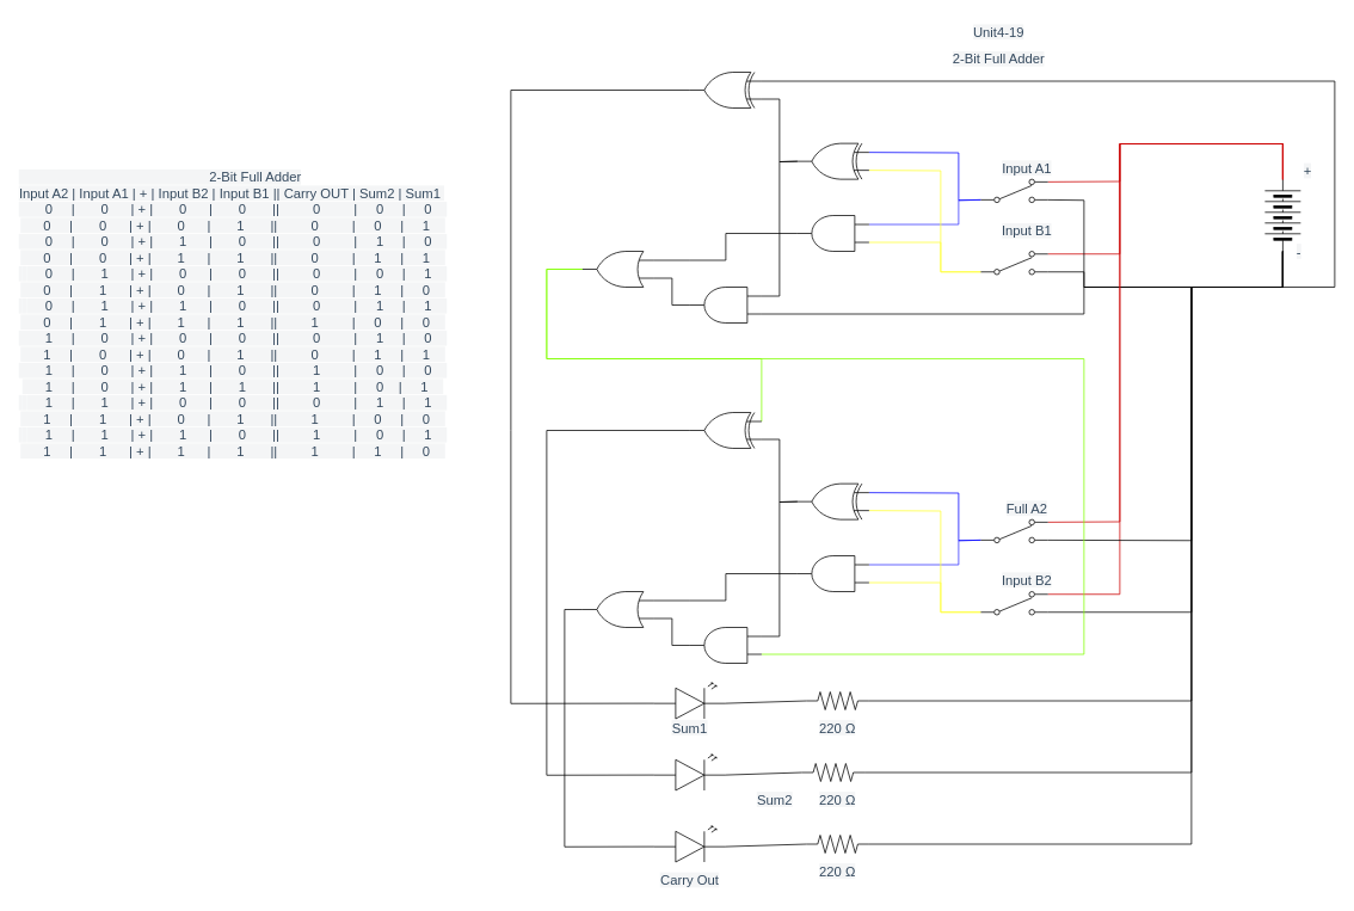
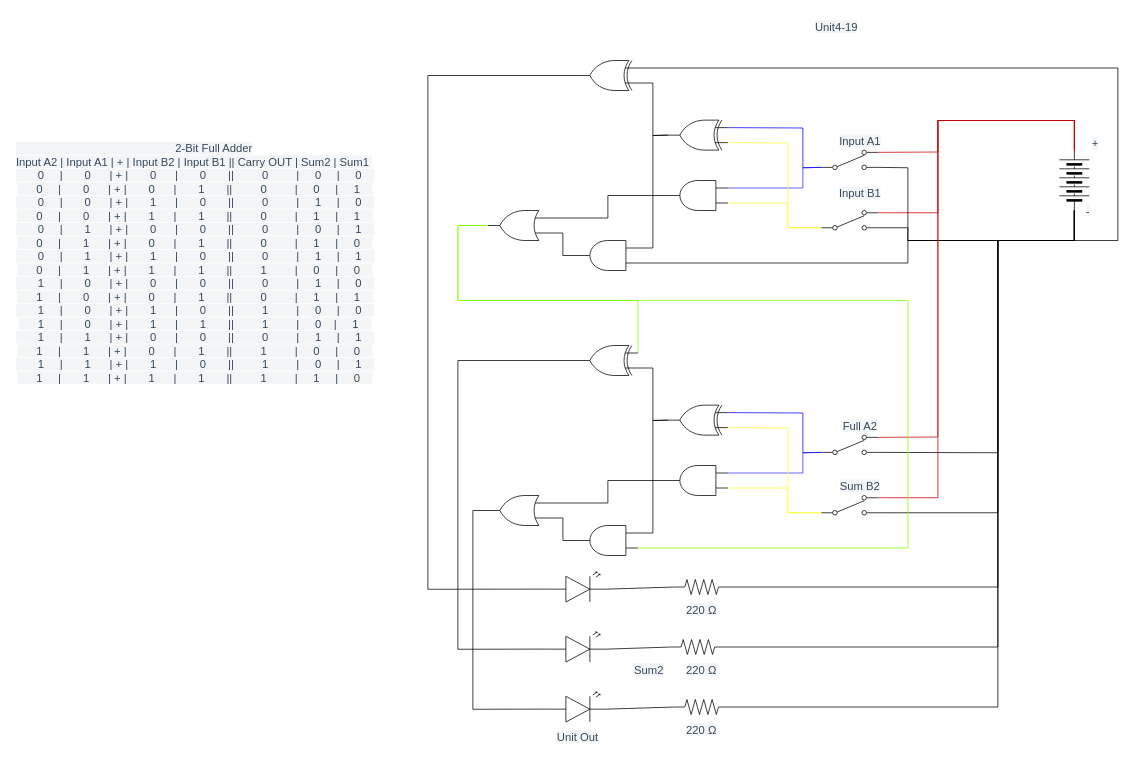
- <mxCell id="23" value="&lt;div style=&quot;text-align: left&quot;&gt;&lt;font color=&quot;#34495e&quot;&gt;&lt;span style=&quot;font-size: 15px ; background-color: rgb(244 , 245 , 246)&quot;&gt;2-Bit Full Adder&lt;/span&gt;&lt;/font&gt;&lt;/div&gt;" style="text;html=1;strokeColor=none;fillColor=none;align=center;verticalAlign=middle;whiteSpace=wrap;rounded=0;" parent="1" vertex="1"><mxGeometry x="1059.25" y="50" width="111.5" height="30" as="geometry" /></mxCell>
- <mxCell id="57" value="&lt;div style=&quot;text-align: left&quot;&gt;&lt;font color=&quot;#34495e&quot;&gt;&lt;span style=&quot;font-size: 15px ; background-color: rgb(244 , 245 , 246)&quot;&gt;Input B2&lt;/span&gt;&lt;/font&gt;&lt;/div&gt;" style="text;html=1;strokeColor=none;fillColor=none;align=center;verticalAlign=middle;whiteSpace=wrap;rounded=0;" vertex="1" parent="1"><mxGeometry x="1113.25" y="634" width="66.75" height="26" as="geometry" /></mxCell>
+ <mxCell id="57" value="&lt;div style=&quot;text-align: left&quot;&gt;&lt;font color=&quot;#34495e&quot;&gt;&lt;span style=&quot;font-size: 15px ; background-color: rgb(244 , 245 , 246)&quot;&gt;Sum B2&lt;/span&gt;&lt;/font&gt;&lt;/div&gt;" style="text;html=1;strokeColor=none;fillColor=none;align=center;verticalAlign=middle;whiteSpace=wrap;rounded=0;" vertex="1" parent="1"><mxGeometry x="1113.25" y="634" width="66.75" height="26" as="geometry" /></mxCell>
- <mxCell id="24" value="&lt;div style=&quot;text-align: left&quot;&gt;&lt;font color=&quot;#34495e&quot;&gt;&lt;span style=&quot;font-size: 15px ; background-color: rgb(244 , 245 , 246)&quot;&gt;Sum1&lt;/span&gt;&lt;/font&gt;&lt;/div&gt;" style="text;html=1;strokeColor=none;fillColor=none;align=center;verticalAlign=middle;whiteSpace=wrap;rounded=0;" parent="1" vertex="1"><mxGeometry x="739" y="802" width="62" height="20" as="geometry" /></mxCell>
- <mxCell id="36" value="&lt;div style=&quot;text-align: left&quot;&gt;&lt;font color=&quot;#34495e&quot;&gt;&lt;span style=&quot;font-size: 15px ; background-color: rgb(244 , 245 , 246)&quot;&gt;Carry Out&lt;/span&gt;&lt;/font&gt;&lt;/div&gt;" style="text;html=1;strokeColor=none;fillColor=none;align=center;verticalAlign=middle;whiteSpace=wrap;rounded=0;" parent="1" vertex="1"><mxGeometry x="730" y="969" width="80" height="26" as="geometry" /></mxCell>
+ <mxCell id="36" value="&lt;div style=&quot;text-align: left&quot;&gt;&lt;font color=&quot;#34495e&quot;&gt;&lt;span style=&quot;font-size: 15px ; background-color: rgb(244 , 245 , 246)&quot;&gt;Unit Out&lt;/span&gt;&lt;/font&gt;&lt;/div&gt;" style="text;html=1;strokeColor=none;fillColor=none;align=center;verticalAlign=middle;whiteSpace=wrap;rounded=0;" parent="1" vertex="1"><mxGeometry x="730" y="969" width="80" height="26" as="geometry" /></mxCell>
